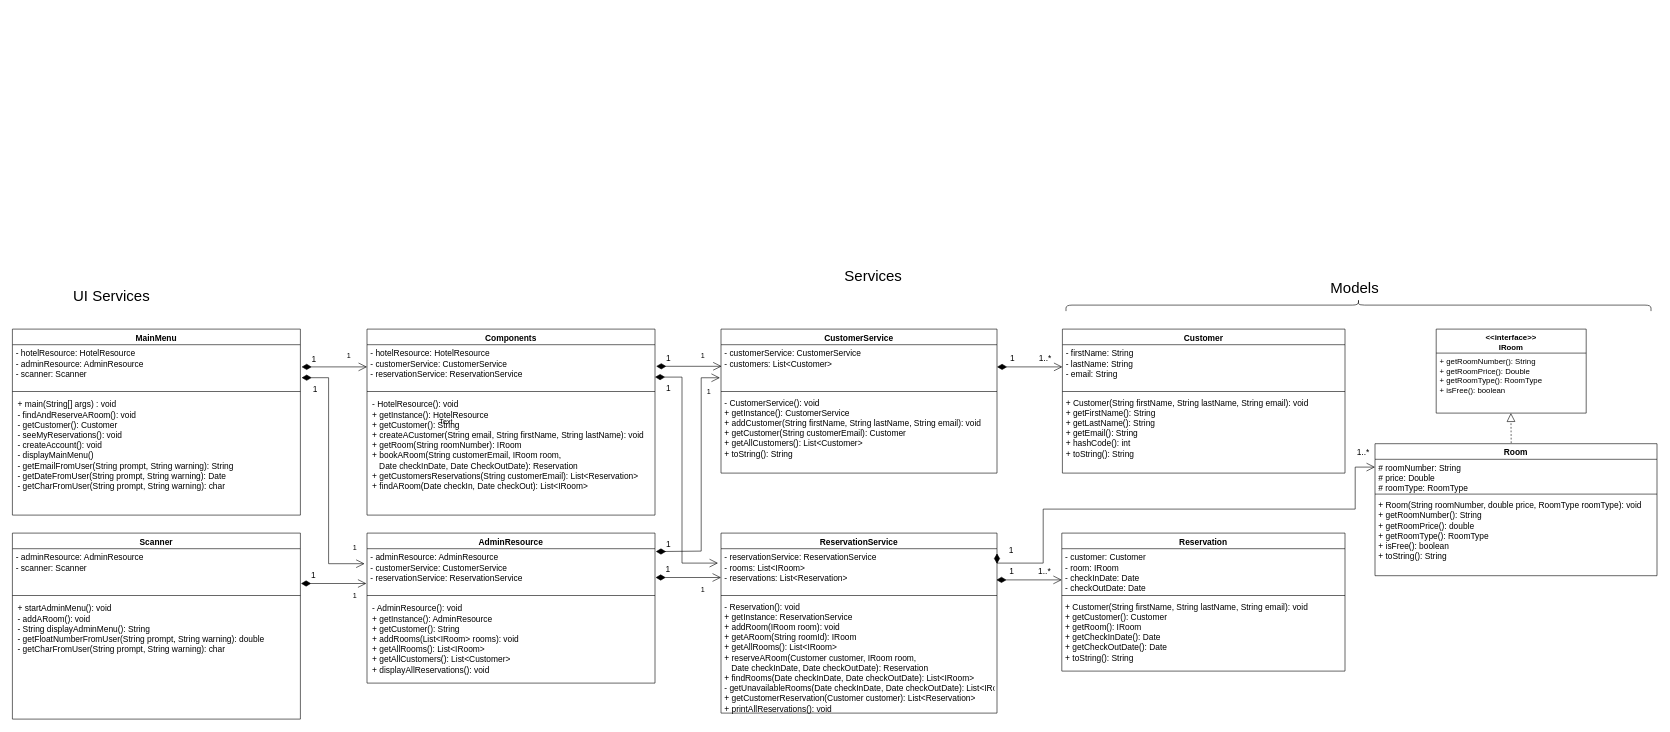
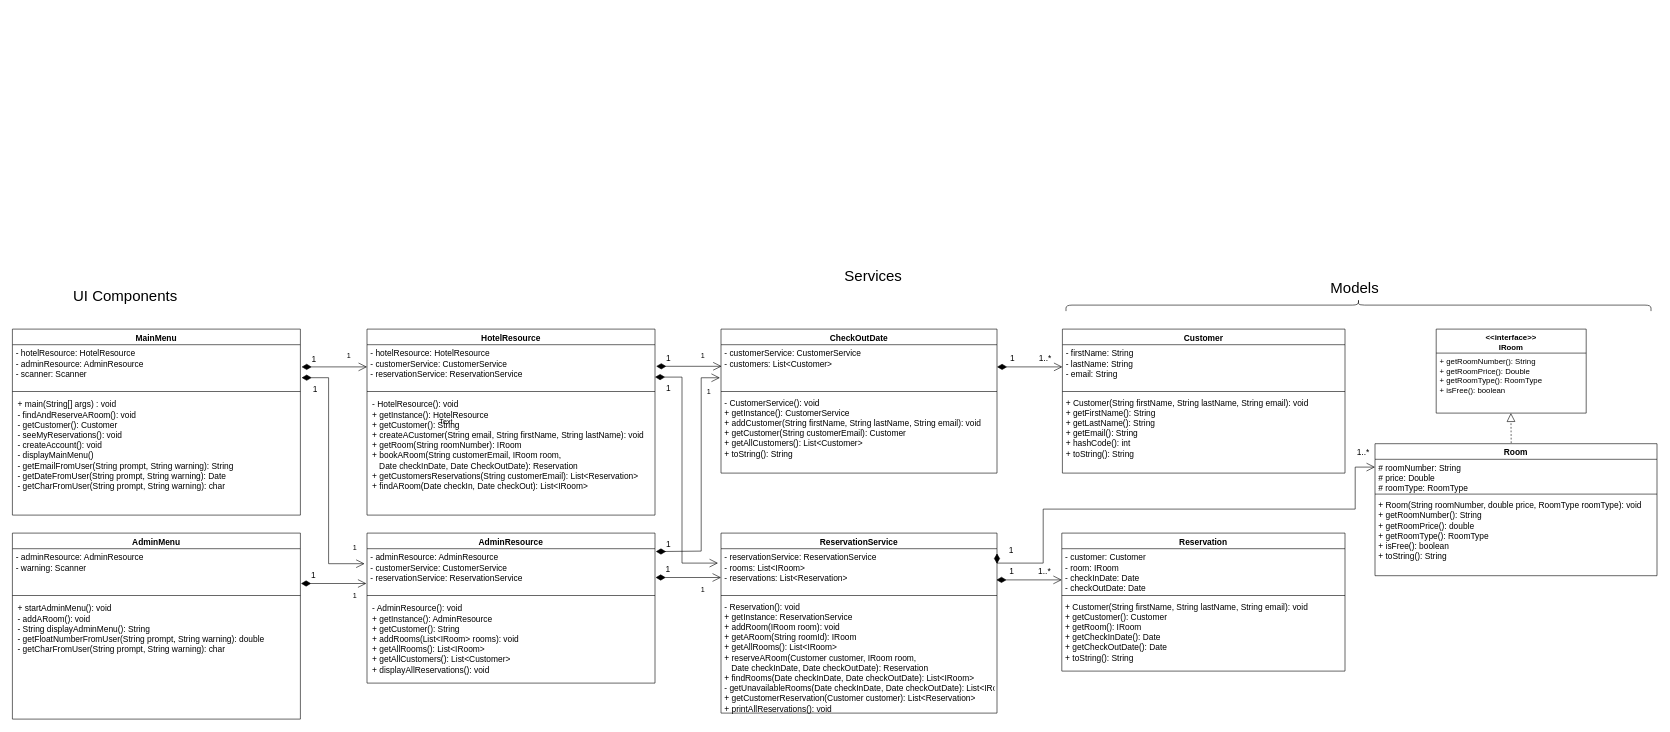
- <mxCell id="48" value="UI Services" style="text;strokeColor=none;fillColor=none;align=left;verticalAlign=top;spacingLeft=4;spacingRight=4;overflow=hidden;rotatable=0;points=[[0,0.5],[1,0.5]];portConstraint=eastwest;fontSize=25;" parent="1" vertex="1"><mxGeometry x="115.5" y="471" width="205" height="40" as="geometry" /></mxCell>
+ <mxCell id="48" value="UI Components" style="text;strokeColor=none;fillColor=none;align=left;verticalAlign=top;spacingLeft=4;spacingRight=4;overflow=hidden;rotatable=0;points=[[0,0.5],[1,0.5]];portConstraint=eastwest;fontSize=25;" parent="1" vertex="1"><mxGeometry x="115.5" y="471" width="205" height="40" as="geometry" /></mxCell>
- <mxCell id="32" value="Components" style="swimlane;fontStyle=1;align=center;verticalAlign=top;childLayout=stackLayout;horizontal=1;startSize=26;horizontalStack=0;resizeParent=1;resizeParentMax=0;resizeLast=0;collapsible=1;marginBottom=0;fontSize=14;" parent="1" vertex="1"><mxGeometry x="611" y="548" width="480" height="310" as="geometry" /></mxCell>
+ <mxCell id="32" value="HotelResource" style="swimlane;fontStyle=1;align=center;verticalAlign=top;childLayout=stackLayout;horizontal=1;startSize=26;horizontalStack=0;resizeParent=1;resizeParentMax=0;resizeLast=0;collapsible=1;marginBottom=0;fontSize=14;" parent="1" vertex="1"><mxGeometry x="611" y="548" width="480" height="310" as="geometry" /></mxCell>
- <mxCell id="21" value="CustomerService" style="swimlane;fontStyle=1;align=center;verticalAlign=top;childLayout=stackLayout;horizontal=1;startSize=26;horizontalStack=0;resizeParent=1;resizeParentMax=0;resizeLast=0;collapsible=1;marginBottom=0;fontSize=14;" parent="1" vertex="1"><mxGeometry x="1201" y="548" width="460" height="240" as="geometry" /></mxCell>
+ <mxCell id="21" value="CheckOutDate" style="swimlane;fontStyle=1;align=center;verticalAlign=top;childLayout=stackLayout;horizontal=1;startSize=26;horizontalStack=0;resizeParent=1;resizeParentMax=0;resizeLast=0;collapsible=1;marginBottom=0;fontSize=14;" parent="1" vertex="1"><mxGeometry x="1201" y="548" width="460" height="240" as="geometry" /></mxCell>
- <mxCell id="49" value="Scanner" style="swimlane;fontStyle=1;align=center;verticalAlign=top;childLayout=stackLayout;horizontal=1;startSize=26;horizontalStack=0;resizeParent=1;resizeParentMax=0;resizeLast=0;collapsible=1;marginBottom=0;fontSize=14;" parent="1" vertex="1"><mxGeometry x="20" y="888" width="480" height="310" as="geometry" /></mxCell>
+ <mxCell id="49" value="AdminMenu" style="swimlane;fontStyle=1;align=center;verticalAlign=top;childLayout=stackLayout;horizontal=1;startSize=26;horizontalStack=0;resizeParent=1;resizeParentMax=0;resizeLast=0;collapsible=1;marginBottom=0;fontSize=14;" parent="1" vertex="1"><mxGeometry x="20" y="888" width="480" height="310" as="geometry" /></mxCell>
- <mxCell id="50" value="- adminResource: AdminResource&#10;- scanner: Scanner" style="text;strokeColor=none;fillColor=none;align=left;verticalAlign=top;spacingLeft=4;spacingRight=4;overflow=hidden;rotatable=0;points=[[0,0.5],[1,0.5]];portConstraint=eastwest;fontSize=14;" parent="49" vertex="1"><mxGeometry y="26" width="480" height="74" as="geometry" /></mxCell>
+ <mxCell id="50" value="- adminResource: AdminResource&#10;- warning: Scanner" style="text;strokeColor=none;fillColor=none;align=left;verticalAlign=top;spacingLeft=4;spacingRight=4;overflow=hidden;rotatable=0;points=[[0,0.5],[1,0.5]];portConstraint=eastwest;fontSize=14;" parent="49" vertex="1"><mxGeometry y="26" width="480" height="74" as="geometry" /></mxCell>
